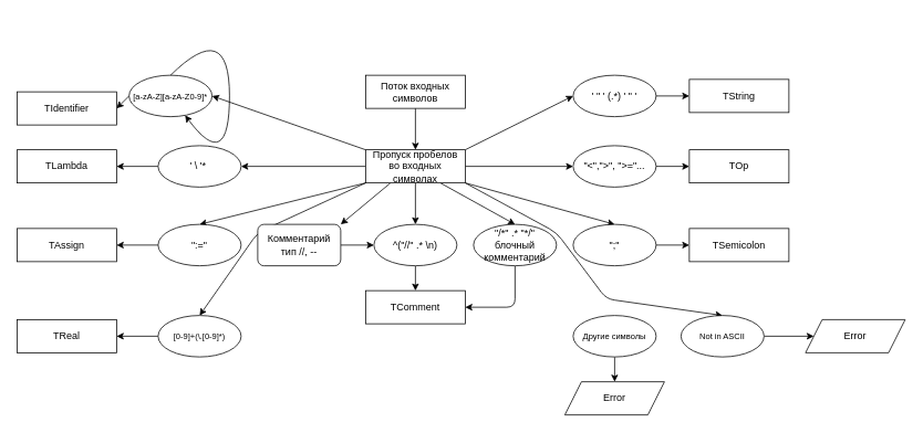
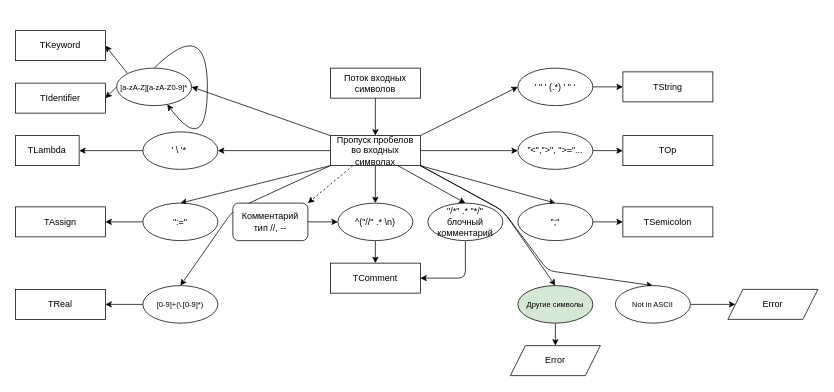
+ <mxCell id="53" value="TKeyword" style="rounded=0;whiteSpace=wrap;html=1;" vertex="1" parent="1"><mxGeometry x="20" y="40" width="120" height="40" as="geometry" /></mxCell>
+ <mxCell id="33" style="edgeStyle=none;html=1;exitX=0;exitY=0;exitDx=0;exitDy=0;entryX=1;entryY=0.5;entryDx=0;entryDy=0;" edge="1" parent="1" source="35" target="53"><mxGeometry relative="1" as="geometry" /></mxCell>
- <mxCell id="50" value="TLambda" style="rounded=0;whiteSpace=wrap;html=1;" vertex="1" parent="1"><mxGeometry x="20" y="180" width="120" height="40" as="geometry" /></mxCell>
+ <mxCell id="50" value="TLambda" style="rounded=0;whiteSpace=wrap;html=1;" vertex="1" parent="1"><mxGeometry x="20" y="180" width="85" height="40" as="geometry" /></mxCell>
- <mxCell id="12" style="edgeStyle=none;html=1;exitX=0.25;exitY=1;exitDx=0;exitDy=0;entryX=1;entryY=0;entryDx=0;entryDy=0;" edge="1" parent="1" source="16" target="20"><mxGeometry relative="1" as="geometry" /></mxCell>
+ <mxCell id="12" style="edgeStyle=none;html=1;exitX=0.25;exitY=1;exitDx=0;exitDy=0;entryX=1;entryY=0;entryDx=0;entryDy=0;dashed=1;" edge="1" parent="1" source="16" target="20"><mxGeometry relative="1" as="geometry" /></mxCell>
+ <mxCell id="13" style="edgeStyle=none;html=1;exitX=1;exitY=1;exitDx=0;exitDy=0;entryX=0.5;entryY=0;entryDx=0;entryDy=0;" edge="1" parent="1" source="16" target="39"><mxGeometry relative="1" as="geometry"><Array as="points"><mxPoint x="670" y="280" /></Array></mxGeometry></mxCell>
- <mxCell id="39" value="&lt;span style=&quot;font-size: 10px;&quot;&gt;Другие символы&lt;/span&gt;" style="ellipse;whiteSpace=wrap;html=1;" vertex="1" parent="1"><mxGeometry x="690" y="380" width="100" height="50" as="geometry" /></mxCell>
+ <mxCell id="39" value="&lt;span style=&quot;font-size: 10px;&quot;&gt;Другие символы&lt;/span&gt;" style="ellipse;whiteSpace=wrap;html=1;fillColor=#d5e8d4;" vertex="1" parent="1"><mxGeometry x="690" y="380" width="100" height="50" as="geometry" /></mxCell>
